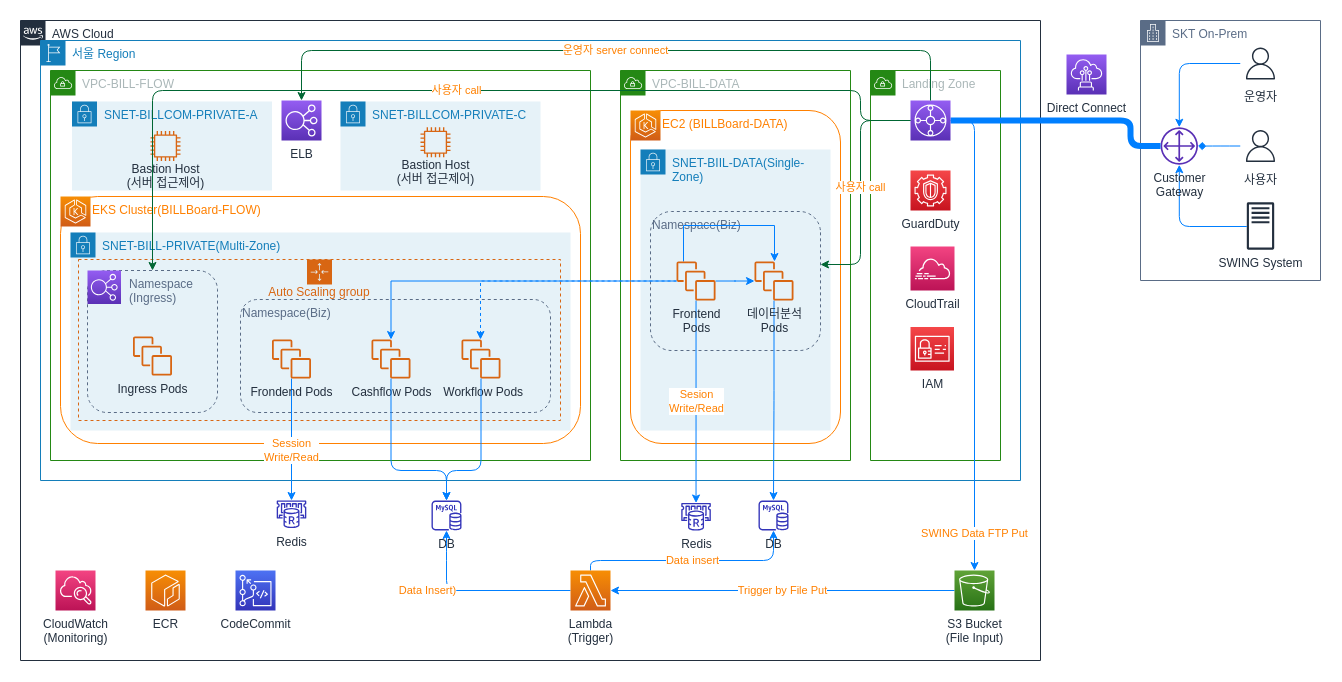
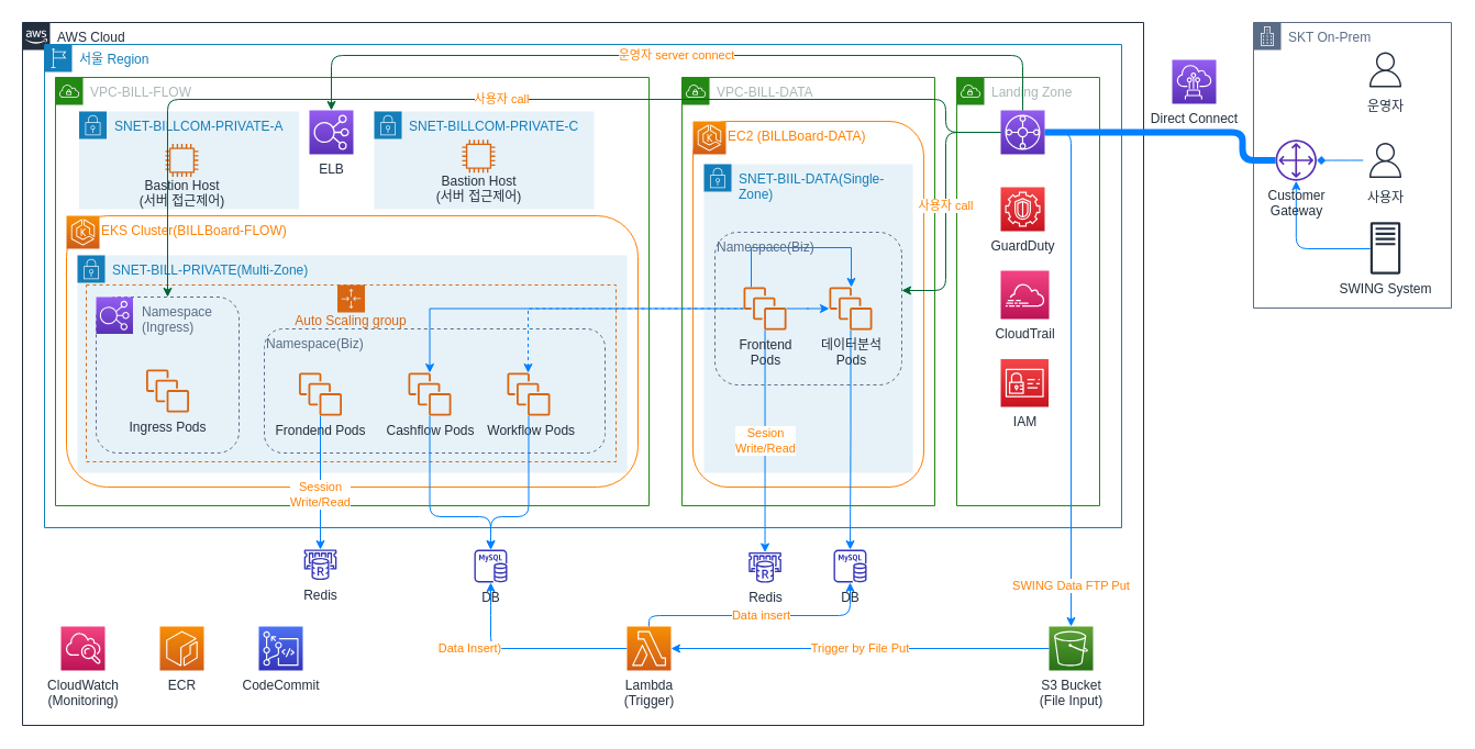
- <mxCell id="62" style="edgeStyle=orthogonalEdgeStyle;orthogonalLoop=1;jettySize=auto;html=1;startArrow=none;startFill=0;endArrow=classic;endFill=1;strokeColor=#007FFF;strokeWidth=1;fontColor=#FF8000;" parent="1" source="63" target="46" edge="1"><mxGeometry relative="1" as="geometry" /></mxCell>
